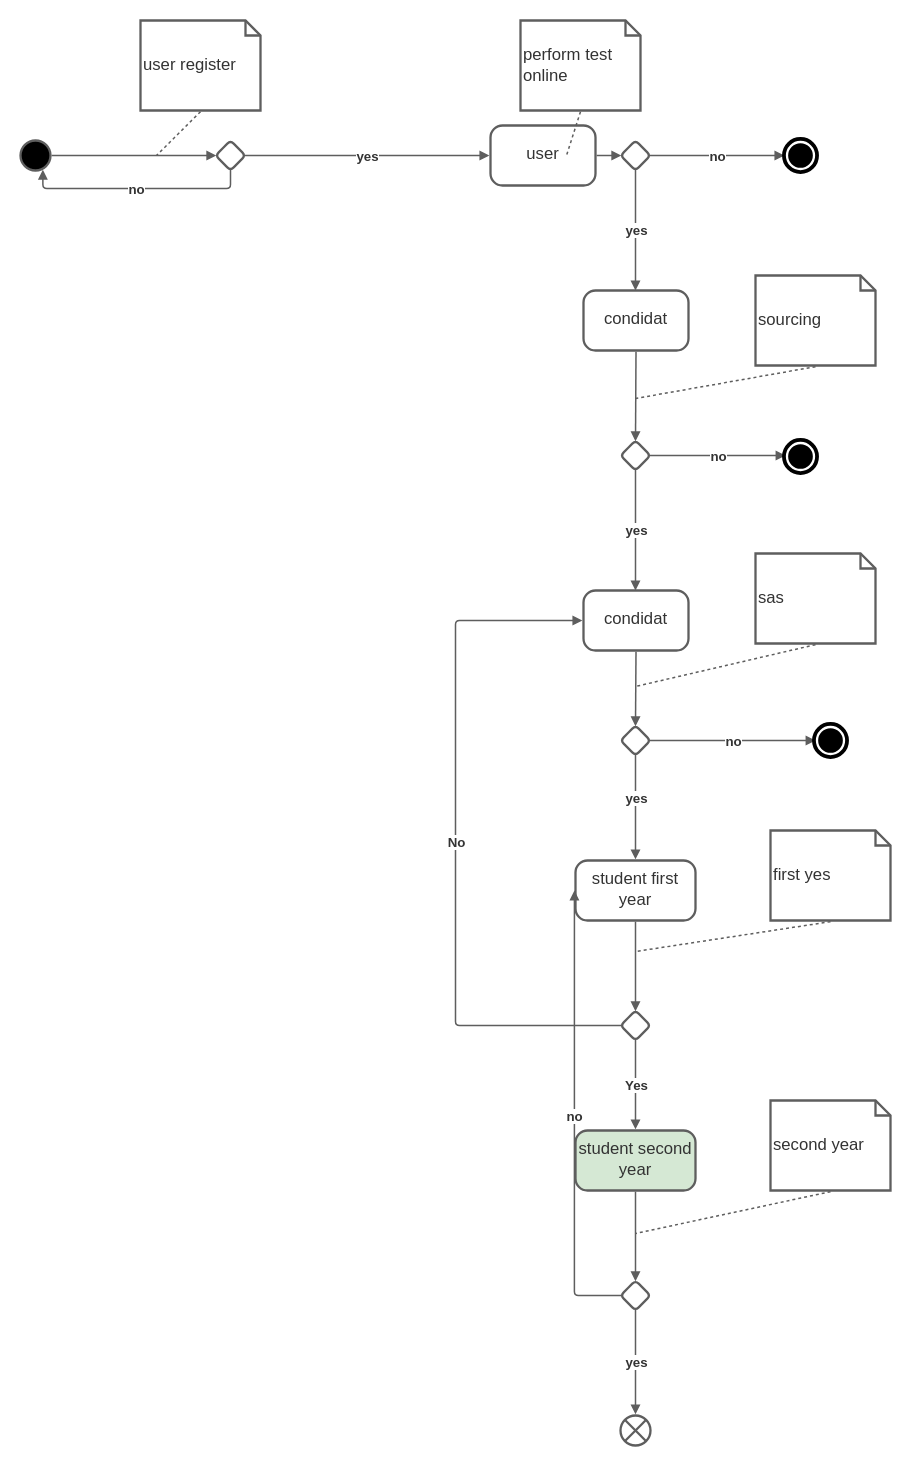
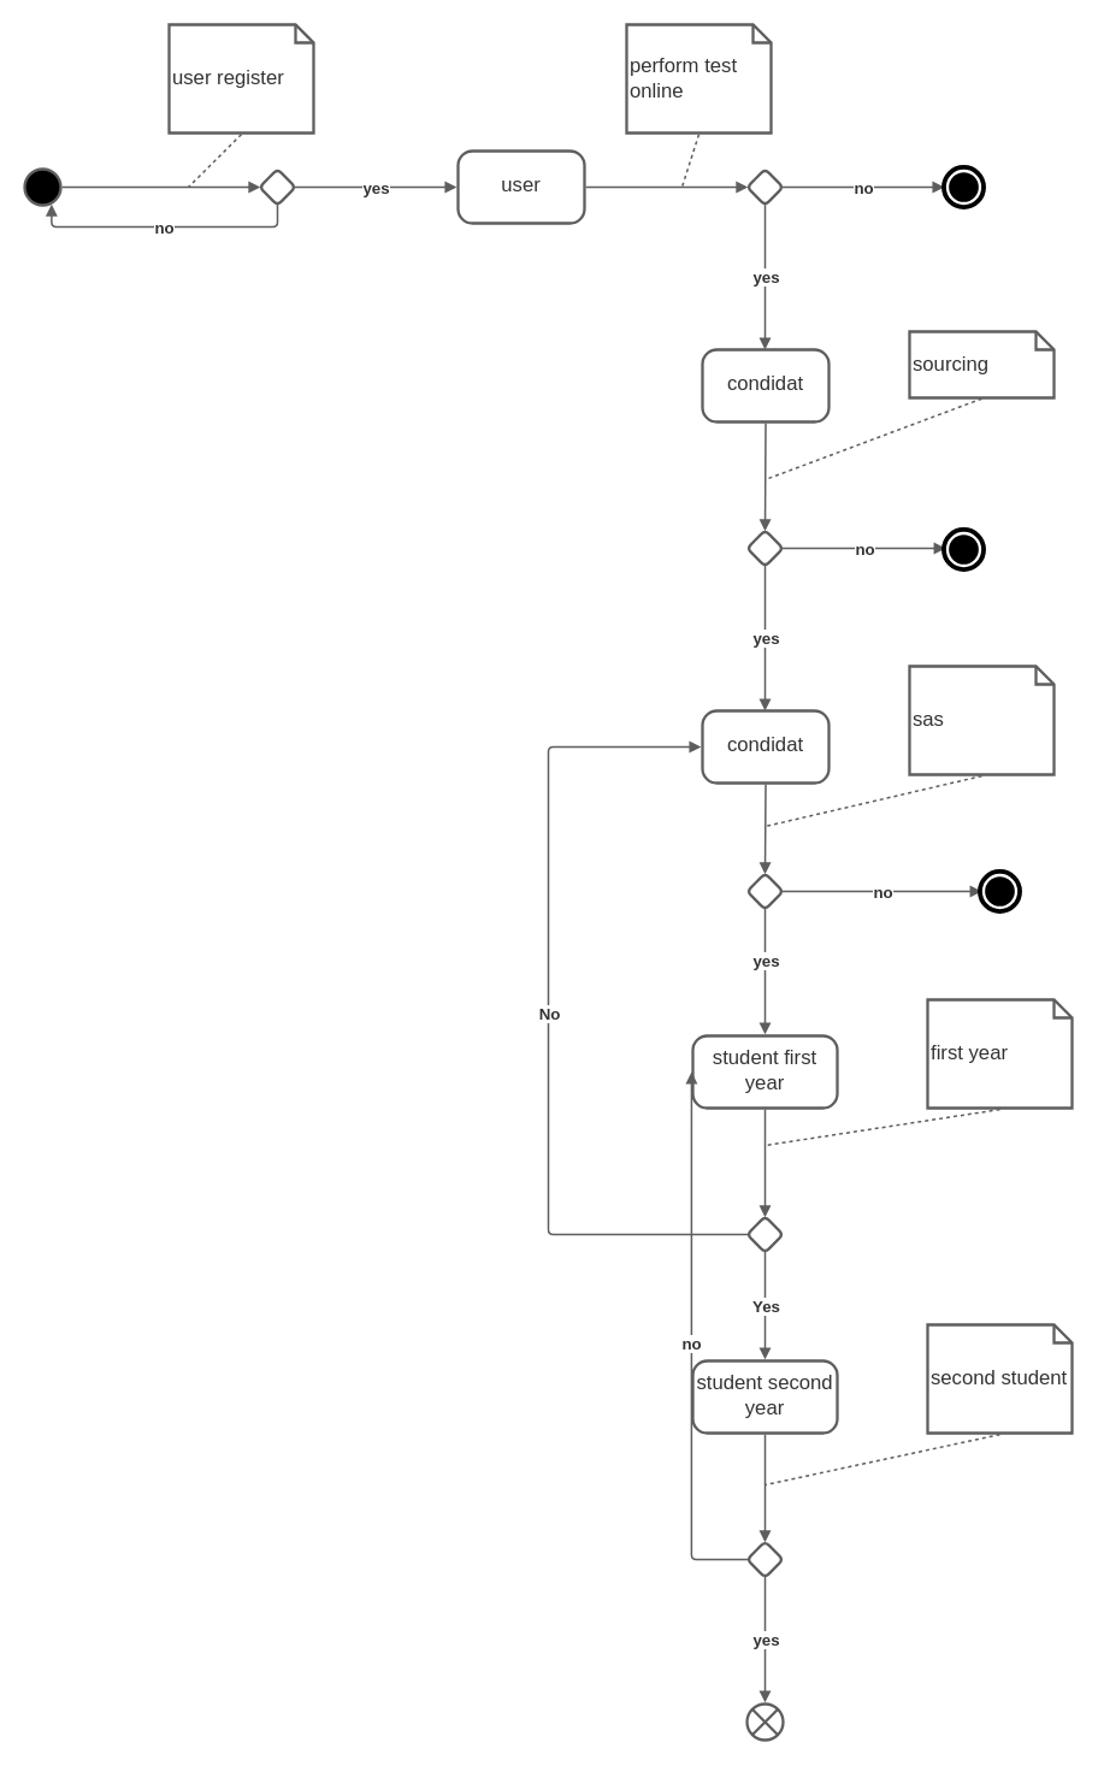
- <mxCell id="9" value="&lt;div style=&quot;display: flex; justify-content: center; text-align: center; align-items: baseline; font-size: 0; line-height: 1.25;margin-top: -2px;&quot;&gt;&lt;span&gt;&lt;span style=&quot;font-size:16.7px;color:#333333;&quot;&gt;user&lt;/span&gt;&lt;/span&gt;&lt;/div&gt;" style="rounded=1;arcSize=20;whiteSpace=wrap;overflow=block;blockSpacing=1;html=1;fontSize=13;spacing=0;strokeColor=#5e5e5e;strokeOpacity=100;strokeWidth=2.3;" vertex="1" parent="1"><mxGeometry x="490" y="125" width="105" height="60" as="geometry" /></mxCell>
+ <mxCell id="9" value="&lt;div style=&quot;display: flex; justify-content: center; text-align: center; align-items: baseline; font-size: 0; line-height: 1.25;margin-top: -2px;&quot;&gt;&lt;span&gt;&lt;span style=&quot;font-size:16.7px;color:#333333;&quot;&gt;user&lt;/span&gt;&lt;/span&gt;&lt;/div&gt;" style="rounded=1;arcSize=20;whiteSpace=wrap;overflow=block;blockSpacing=1;html=1;fontSize=13;spacing=0;strokeColor=#5e5e5e;strokeOpacity=100;strokeWidth=2.3;" vertex="1" parent="1"><mxGeometry x="380" y="125" width="105" height="60" as="geometry" /></mxCell>
- <mxCell id="52" value="sourcing" style="html=1;overflow=block;blockSpacing=1;whiteSpace=wrap;shape=note;size=15;whiteSpace=wrap;fontSize=16.7;fontColor=#333333;align=left;spacing=3.8;strokeColor=#5e5e5e;strokeOpacity=100;rounded=1;absoluteArcSize=1;arcSize=9;strokeWidth=2.3;" vertex="1" parent="1"><mxGeometry x="755" y="275" width="120" height="90" as="geometry" /></mxCell>
+ <mxCell id="52" value="sourcing" style="html=1;overflow=block;blockSpacing=1;whiteSpace=wrap;shape=note;size=15;whiteSpace=wrap;fontSize=16.7;fontColor=#333333;align=left;spacing=3.8;strokeColor=#5e5e5e;strokeOpacity=100;rounded=1;absoluteArcSize=1;arcSize=9;strokeWidth=2.3;" vertex="1" parent="1"><mxGeometry x="755" y="275" width="120" height="55" as="geometry" /></mxCell>
- <mxCell id="56" value="first yes" style="html=1;overflow=block;blockSpacing=1;whiteSpace=wrap;shape=note;size=15;whiteSpace=wrap;fontSize=16.7;fontColor=#333333;align=left;spacing=3.8;strokeColor=#5e5e5e;strokeOpacity=100;rounded=1;absoluteArcSize=1;arcSize=9;strokeWidth=2.3;" vertex="1" parent="1"><mxGeometry x="770" y="830" width="120" height="90" as="geometry" /></mxCell>
+ <mxCell id="56" value="first year" style="html=1;overflow=block;blockSpacing=1;whiteSpace=wrap;shape=note;size=15;whiteSpace=wrap;fontSize=16.7;fontColor=#333333;align=left;spacing=3.8;strokeColor=#5e5e5e;strokeOpacity=100;rounded=1;absoluteArcSize=1;arcSize=9;strokeWidth=2.3;" vertex="1" parent="1"><mxGeometry x="770" y="830" width="120" height="90" as="geometry" /></mxCell>
- <mxCell id="58" value="second year" style="html=1;overflow=block;blockSpacing=1;whiteSpace=wrap;shape=note;size=15;whiteSpace=wrap;fontSize=16.7;fontColor=#333333;align=left;spacing=3.8;strokeColor=#5e5e5e;strokeOpacity=100;rounded=1;absoluteArcSize=1;arcSize=9;strokeWidth=2.3;" vertex="1" parent="1"><mxGeometry x="770" y="1100" width="120" height="90" as="geometry" /></mxCell>
+ <mxCell id="58" value="second student" style="html=1;overflow=block;blockSpacing=1;whiteSpace=wrap;shape=note;size=15;whiteSpace=wrap;fontSize=16.7;fontColor=#333333;align=left;spacing=3.8;strokeColor=#5e5e5e;strokeOpacity=100;rounded=1;absoluteArcSize=1;arcSize=9;strokeWidth=2.3;" vertex="1" parent="1"><mxGeometry x="770" y="1100" width="120" height="90" as="geometry" /></mxCell>
- <mxCell id="38" value="&lt;div style=&quot;display: flex; justify-content: center; text-align: center; align-items: baseline; font-size: 0; line-height: 1.25;margin-top: -2px;&quot;&gt;&lt;span&gt;&lt;span style=&quot;font-size:16.7px;color:#333333;&quot;&gt;student second year&lt;/span&gt;&lt;/span&gt;&lt;/div&gt;" style="rounded=1;arcSize=20;whiteSpace=wrap;overflow=block;blockSpacing=1;html=1;fontSize=13;spacing=0;strokeColor=#5e5e5e;strokeOpacity=100;strokeWidth=2.3;fillColor=#d5e8d4;" vertex="1" parent="1"><mxGeometry x="575" y="1130" width="120" height="60" as="geometry" /></mxCell>
+ <mxCell id="38" value="&lt;div style=&quot;display: flex; justify-content: center; text-align: center; align-items: baseline; font-size: 0; line-height: 1.25;margin-top: -2px;&quot;&gt;&lt;span&gt;&lt;span style=&quot;font-size:16.7px;color:#333333;&quot;&gt;student second year&lt;/span&gt;&lt;/span&gt;&lt;/div&gt;" style="rounded=1;arcSize=20;whiteSpace=wrap;overflow=block;blockSpacing=1;html=1;fontSize=13;spacing=0;strokeColor=#5e5e5e;strokeOpacity=100;strokeWidth=2.3;" vertex="1" parent="1"><mxGeometry x="575" y="1130" width="120" height="60" as="geometry" /></mxCell>
